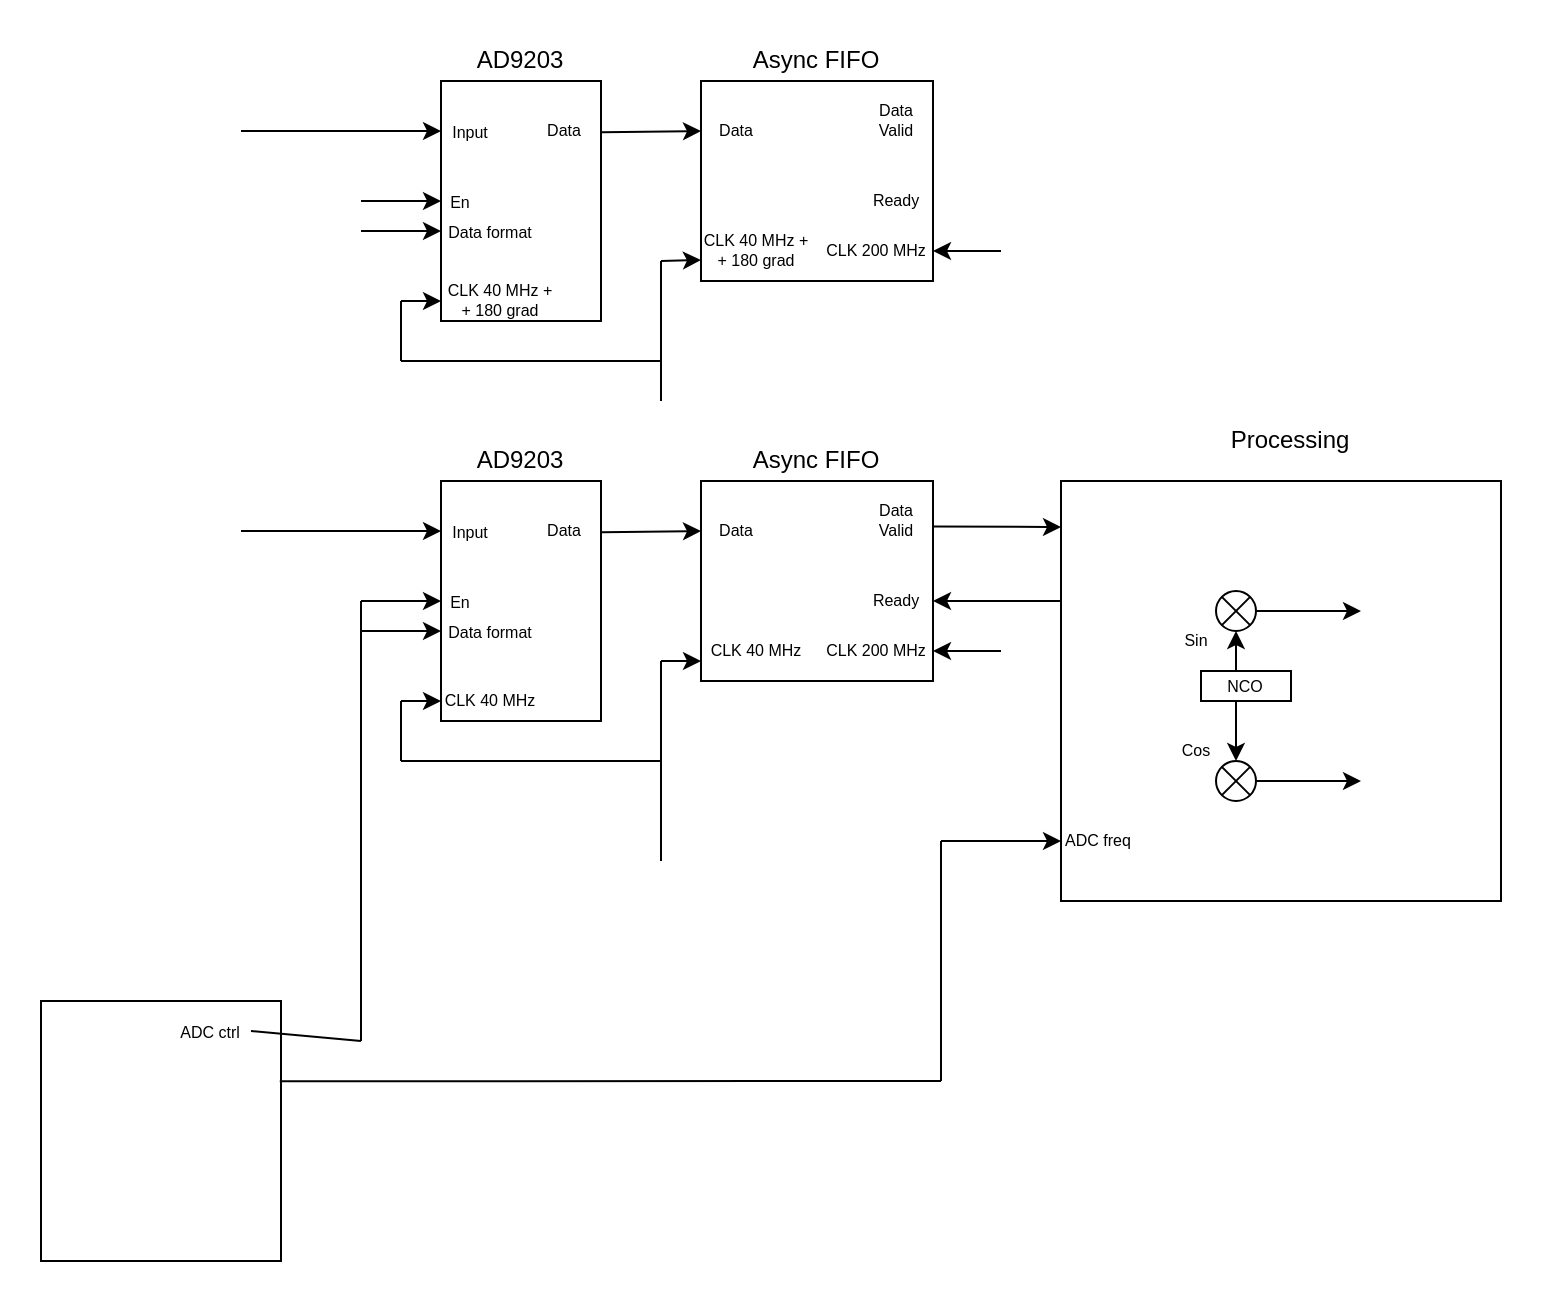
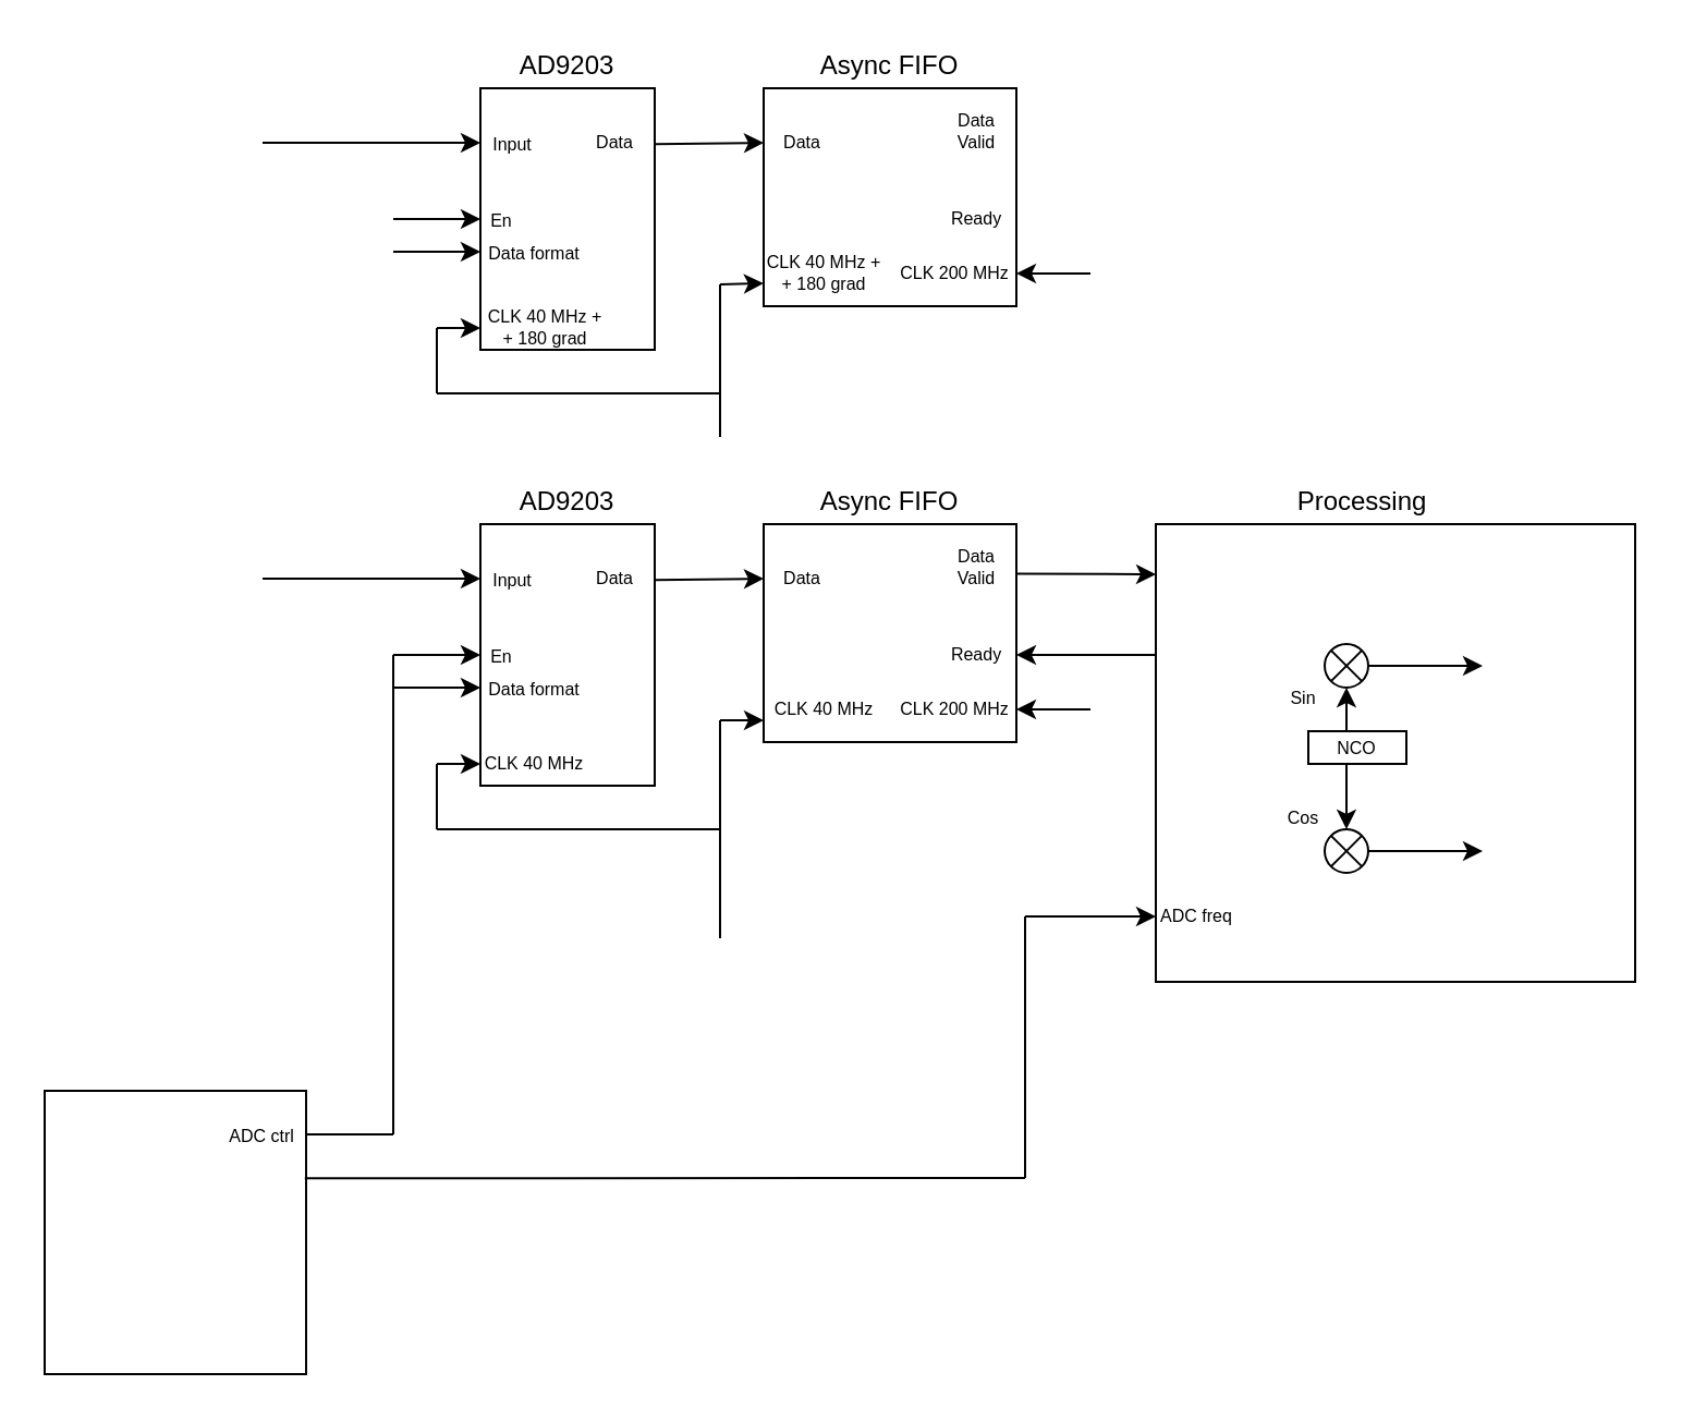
- <mxCell id="28" value="Processing" style="text;html=1;strokeColor=none;fillColor=none;align=center;verticalAlign=middle;whiteSpace=wrap;rounded=0;" vertex="1" parent="1"><mxGeometry x="590" y="210" width="110" height="20" as="geometry" /></mxCell>
+ <mxCell id="28" value="Processing" style="text;html=1;strokeColor=none;fillColor=none;align=center;verticalAlign=middle;whiteSpace=wrap;rounded=0;" vertex="1" parent="1"><mxGeometry x="570" y="220" width="110" height="20" as="geometry" /></mxCell>
- <mxCell id="30" value="&lt;font style=&quot;font-size: 8px;&quot;&gt;ADC ctrl&lt;/font&gt;" style="text;html=1;strokeColor=none;fillColor=none;align=center;verticalAlign=middle;whiteSpace=wrap;rounded=0;" vertex="1" parent="1"><mxGeometry x="85" y="505" width="40" height="20" as="geometry" /></mxCell>
+ <mxCell id="30" value="&lt;font style=&quot;font-size: 8px;&quot;&gt;ADC ctrl&lt;/font&gt;" style="text;html=1;strokeColor=none;fillColor=none;align=center;verticalAlign=middle;whiteSpace=wrap;rounded=0;" vertex="1" parent="1"><mxGeometry x="100" y="510" width="40" height="20" as="geometry" /></mxCell>
